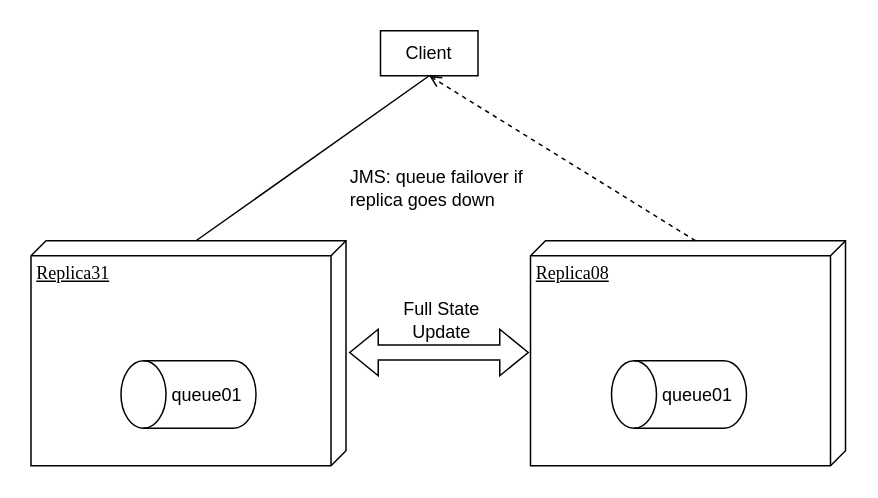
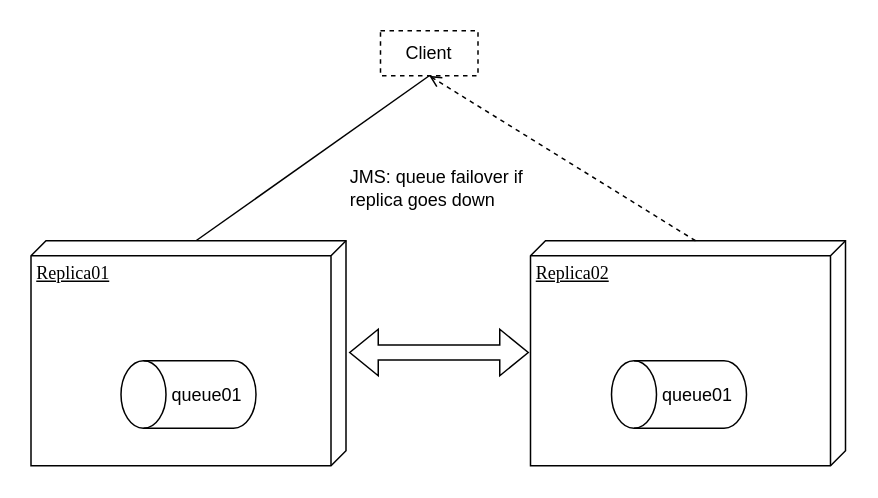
- <mxCell id="9" value="Client" style="rounded=0;whiteSpace=wrap;html=1;" vertex="1" parent="1"><mxGeometry x="253" y="20" width="65" height="30" as="geometry" /></mxCell>
+ <mxCell id="9" value="Client" style="rounded=0;whiteSpace=wrap;html=1;dashed=1;" vertex="1" parent="1"><mxGeometry x="253" y="20" width="65" height="30" as="geometry" /></mxCell>
- <mxCell id="3" value="Replica31" style="verticalAlign=top;align=left;spacingTop=8;spacingLeft=2;spacingRight=12;shape=cube;size=10;direction=south;fontStyle=4;html=1;rounded=0;shadow=0;comic=0;labelBackgroundColor=none;strokeWidth=1;fontFamily=Verdana;fontSize=12" parent="1" vertex="1"><mxGeometry x="20" y="160" width="210" height="150" as="geometry" /></mxCell>
+ <mxCell id="3" value="Replica01" style="verticalAlign=top;align=left;spacingTop=8;spacingLeft=2;spacingRight=12;shape=cube;size=10;direction=south;fontStyle=4;html=1;rounded=0;shadow=0;comic=0;labelBackgroundColor=none;strokeWidth=1;fontFamily=Verdana;fontSize=12" parent="1" vertex="1"><mxGeometry x="20" y="160" width="210" height="150" as="geometry" /></mxCell>
- <mxCell id="4" value="Replica08" style="verticalAlign=top;align=left;spacingTop=8;spacingLeft=2;spacingRight=12;shape=cube;size=10;direction=south;fontStyle=4;html=1;rounded=0;shadow=0;comic=0;labelBackgroundColor=none;strokeWidth=1;fontFamily=Verdana;fontSize=12" vertex="1" parent="1"><mxGeometry x="353" y="160" width="210" height="150" as="geometry" /></mxCell>
+ <mxCell id="4" value="Replica02" style="verticalAlign=top;align=left;spacingTop=8;spacingLeft=2;spacingRight=12;shape=cube;size=10;direction=south;fontStyle=4;html=1;rounded=0;shadow=0;comic=0;labelBackgroundColor=none;strokeWidth=1;fontFamily=Verdana;fontSize=12" vertex="1" parent="1"><mxGeometry x="353" y="160" width="210" height="150" as="geometry" /></mxCell>
- <mxCell id="8" value="Full State&lt;br&gt;Update" style="text;html=1;align=center;verticalAlign=middle;whiteSpace=wrap;rounded=0;" vertex="1" parent="1"><mxGeometry x="264" y="198" width="60" height="30" as="geometry" /></mxCell>
